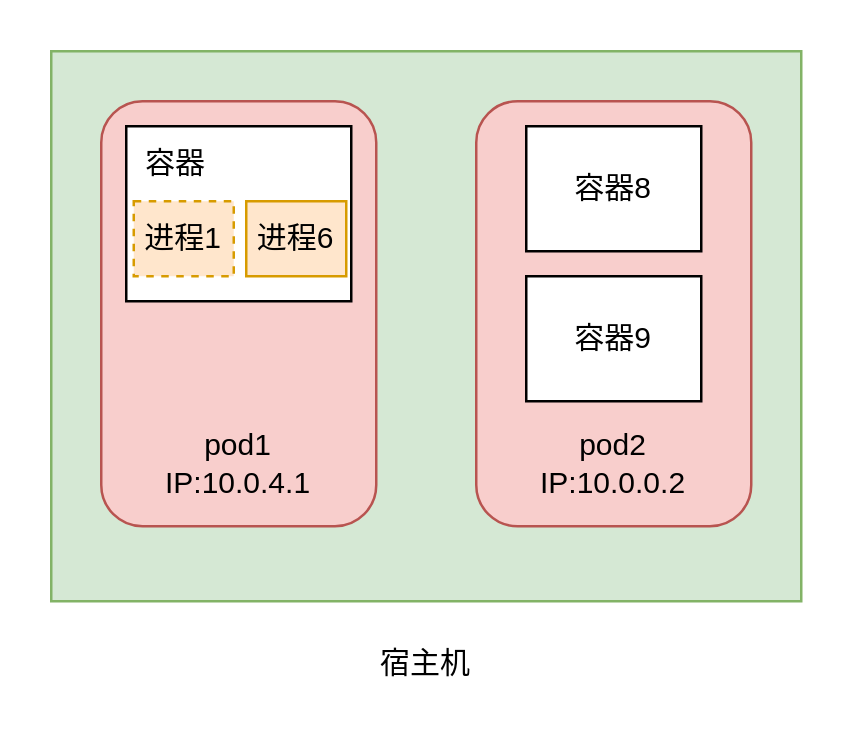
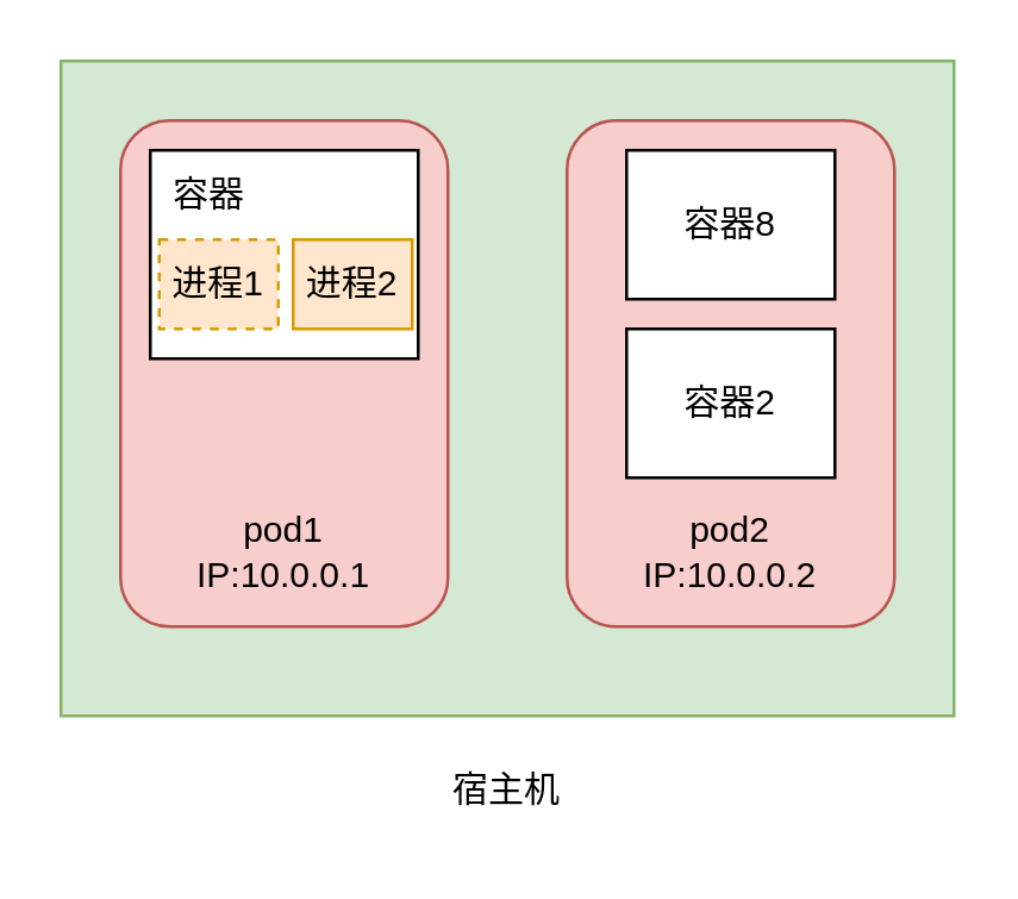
- <mxCell id="11" value="进程6" style="rounded=0;whiteSpace=wrap;html=1;fillColor=#ffe6cc;strokeColor=#d79b00;" vertex="1" parent="1"><mxGeometry x="98" y="80" width="40" height="30" as="geometry" /></mxCell>
+ <mxCell id="11" value="进程2" style="rounded=0;whiteSpace=wrap;html=1;fillColor=#ffe6cc;strokeColor=#d79b00;" vertex="1" parent="1"><mxGeometry x="98" y="80" width="40" height="30" as="geometry" /></mxCell>
- <mxCell id="7" value="容器9" style="rounded=0;whiteSpace=wrap;html=1;" vertex="1" parent="1"><mxGeometry x="210" y="110" width="70" height="50" as="geometry" /></mxCell>
+ <mxCell id="7" value="容器2" style="rounded=0;whiteSpace=wrap;html=1;" vertex="1" parent="1"><mxGeometry x="210" y="110" width="70" height="50" as="geometry" /></mxCell>
- <mxCell id="8" value="pod1&lt;div&gt;IP:10.0.4.1&lt;/div&gt;" style="text;html=1;align=center;verticalAlign=middle;whiteSpace=wrap;rounded=0;" vertex="1" parent="1"><mxGeometry x="65" y="170" width="60" height="30" as="geometry" /></mxCell>
+ <mxCell id="8" value="pod1&lt;div&gt;IP:10.0.0.1&lt;/div&gt;" style="text;html=1;align=center;verticalAlign=middle;whiteSpace=wrap;rounded=0;" vertex="1" parent="1"><mxGeometry x="65" y="170" width="60" height="30" as="geometry" /></mxCell>
